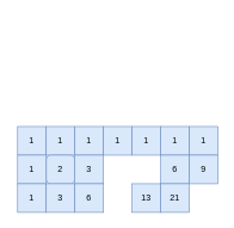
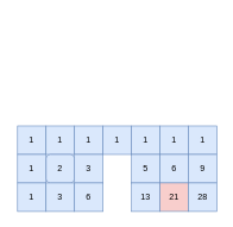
+ <mxCell id="13" value="5" style="whiteSpace=wrap;html=1;aspect=fixed;fillColor=#dae8fc;strokeColor=#6c8ebf;" parent="1" vertex="1"><mxGeometry x="184.15" y="216" width="40" height="40" as="geometry" /></mxCell>
- <mxCell id="20" value="21" style="whiteSpace=wrap;html=1;aspect=fixed;fillColor=#dae8fc;strokeColor=#6c8ebf;" parent="1" vertex="1"><mxGeometry x="224.15" y="256" width="40" height="40" as="geometry" /></mxCell>
+ <mxCell id="20" value="21" style="whiteSpace=wrap;html=1;aspect=fixed;fillColor=#f8cecc;strokeColor=#6c8ebf;" parent="1" vertex="1"><mxGeometry x="224.15" y="256" width="40" height="40" as="geometry" /></mxCell>
+ <mxCell id="21" value="28" style="whiteSpace=wrap;html=1;aspect=fixed;fillColor=#dae8fc;strokeColor=#6c8ebf;" parent="1" vertex="1"><mxGeometry x="264.15" y="256" width="40" height="40" as="geometry" /></mxCell>
